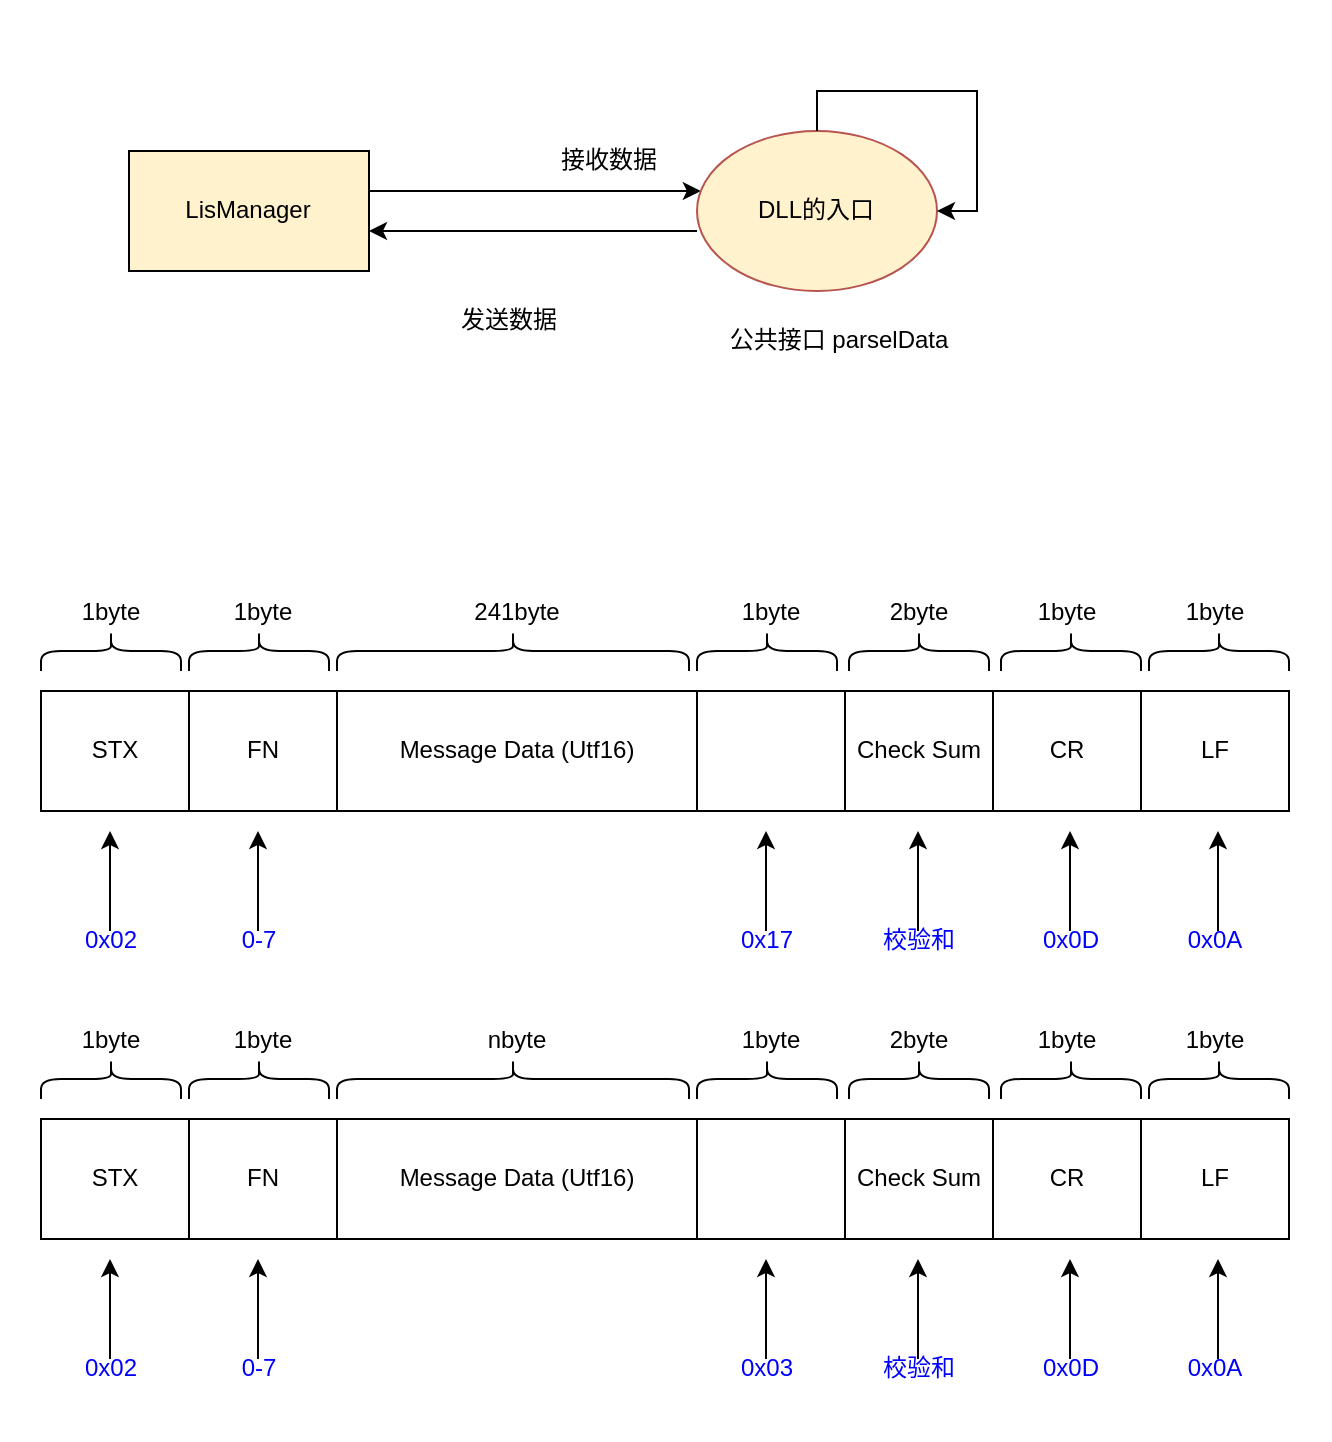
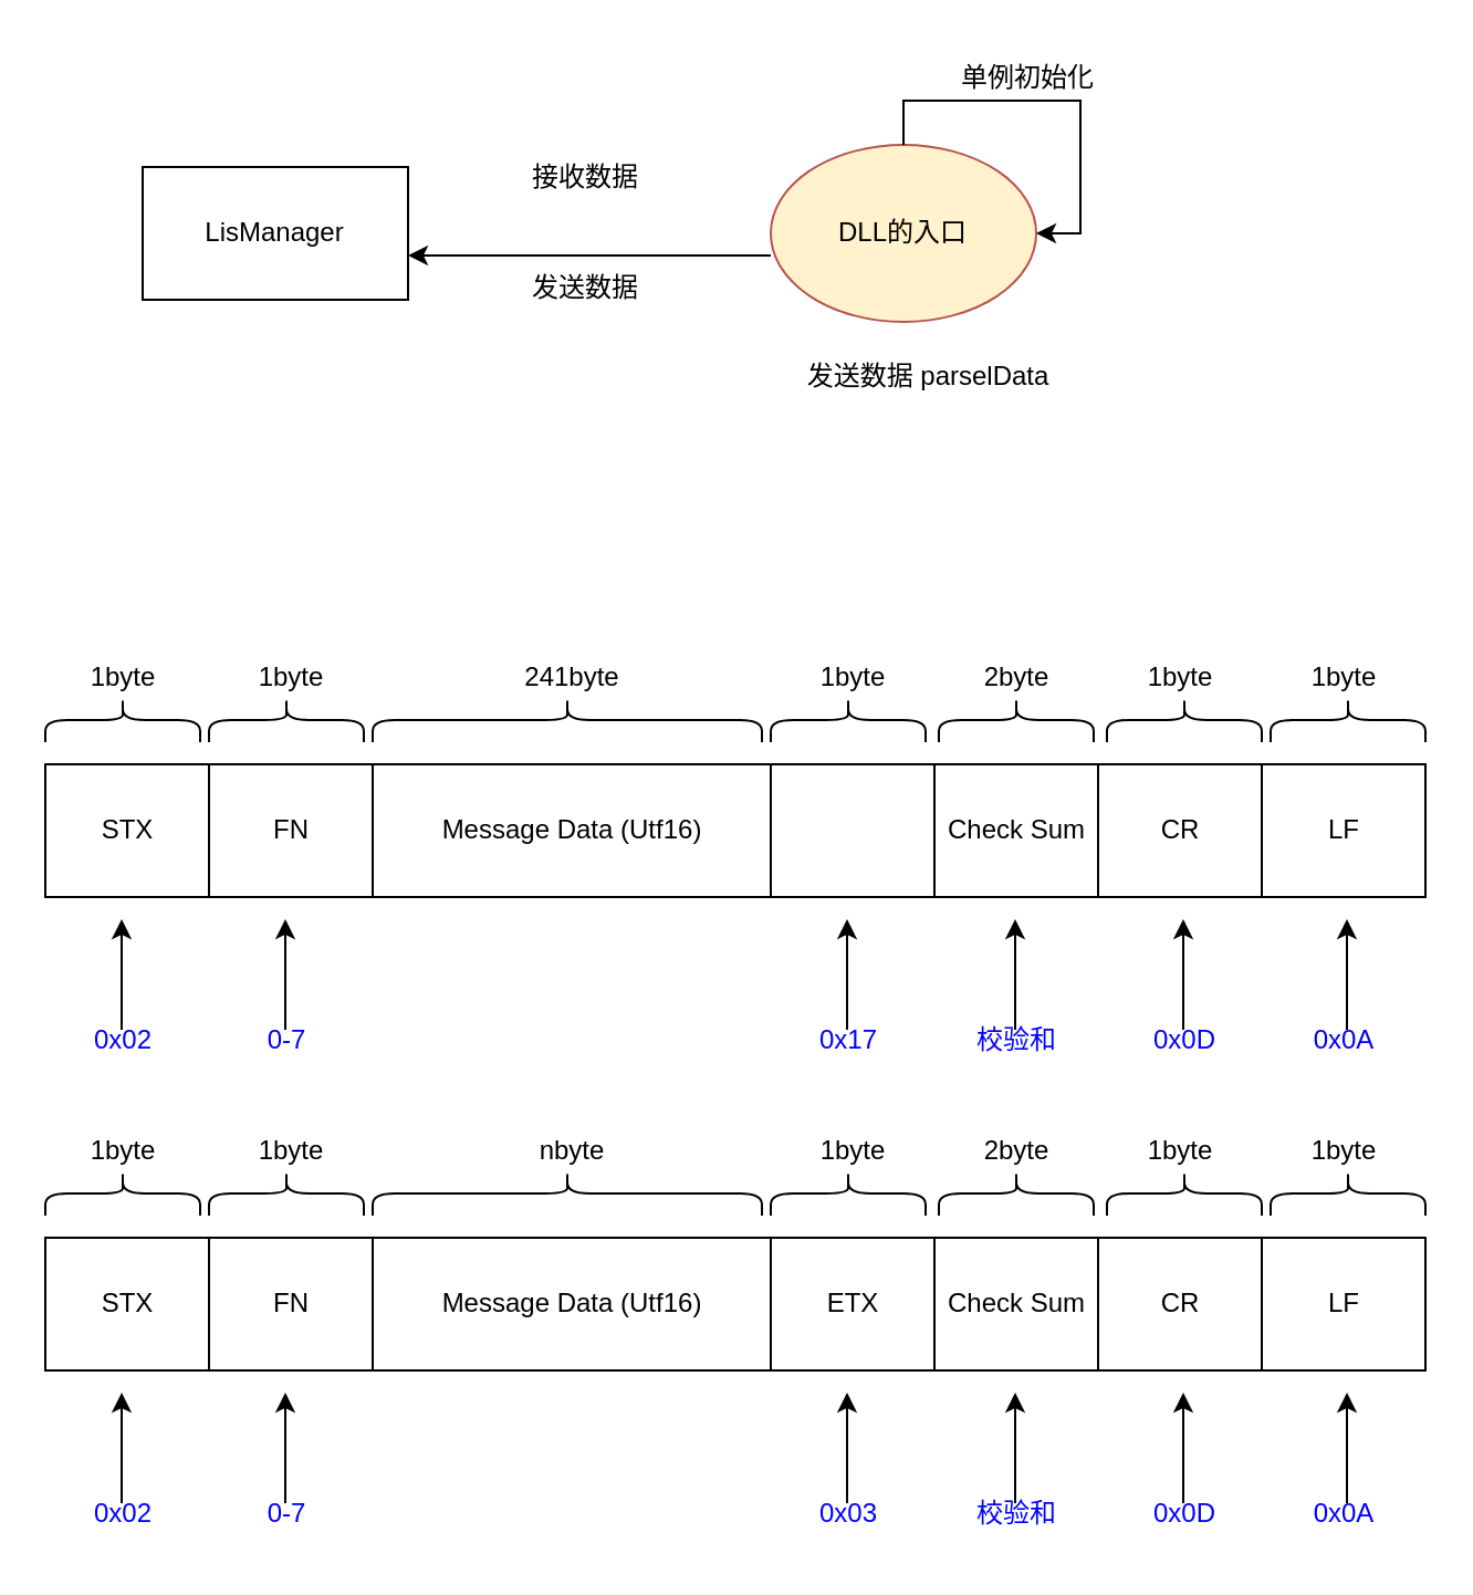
+ <mxCell id="9" value="单例初始化" style="text;html=1;align=center;verticalAlign=middle;resizable=0;points=[];autosize=1;strokeColor=none;fillColor=none;" vertex="1" parent="1"><mxGeometry x="424" y="20" width="80" height="30" as="geometry" /></mxCell>
- <mxCell id="8" value="接收数据" style="text;html=1;align=center;verticalAlign=middle;resizable=0;points=[];autosize=1;strokeColor=none;fillColor=none;" vertex="1" parent="1"><mxGeometry x="269" y="65" width="70" height="30" as="geometry" /></mxCell>
+ <mxCell id="8" value="接收数据" style="text;html=1;align=center;verticalAlign=middle;resizable=0;points=[];autosize=1;strokeColor=none;fillColor=none;" vertex="1" parent="1"><mxGeometry x="229" y="65" width="70" height="30" as="geometry" /></mxCell>
- <mxCell id="2" value="" style="edgeStyle=orthogonalEdgeStyle;rounded=0;orthogonalLoop=1;jettySize=auto;html=1;" edge="1" parent="1" source="3" target="5"><mxGeometry relative="1" as="geometry"><Array as="points"><mxPoint x="204" y="95" /><mxPoint x="204" y="95" /></Array></mxGeometry></mxCell>
- <mxCell id="3" value="LisManager" style="rounded=0;whiteSpace=wrap;html=1;fillColor=#fff2cc;" vertex="1" parent="1"><mxGeometry x="64" y="75" width="120" height="60" as="geometry" /></mxCell>
+ <mxCell id="3" value="LisManager" style="rounded=0;whiteSpace=wrap;html=1;" vertex="1" parent="1"><mxGeometry x="64" y="75" width="120" height="60" as="geometry" /></mxCell>
- <mxCell id="7" value="发送数据" style="text;html=1;align=center;verticalAlign=middle;resizable=0;points=[];autosize=1;strokeColor=none;fillColor=none;" vertex="1" parent="1"><mxGeometry x="219" y="145" width="70" height="30" as="geometry" /></mxCell>
+ <mxCell id="7" value="发送数据" style="text;html=1;align=center;verticalAlign=middle;resizable=0;points=[];autosize=1;strokeColor=none;fillColor=none;" vertex="1" parent="1"><mxGeometry x="229" y="115" width="70" height="30" as="geometry" /></mxCell>
- <mxCell id="10" value="公共接口 parselData" style="text;html=1;align=center;verticalAlign=middle;resizable=0;points=[];autosize=1;strokeColor=none;fillColor=none;" vertex="1" parent="1"><mxGeometry x="354" y="155" width="130" height="30" as="geometry" /></mxCell>
+ <mxCell id="10" value="发送数据 parselData" style="text;html=1;align=center;verticalAlign=middle;resizable=0;points=[];autosize=1;strokeColor=none;fillColor=none;" vertex="1" parent="1"><mxGeometry x="354" y="155" width="130" height="30" as="geometry" /></mxCell>
+ <mxCell id="52" value="ETX" style="text;html=1;align=center;verticalAlign=middle;resizable=0;points=[];autosize=1;strokeColor=none;fillColor=none;" vertex="1" parent="1"><mxGeometry x="360" y="574" width="50" height="30" as="geometry" /></mxCell>
